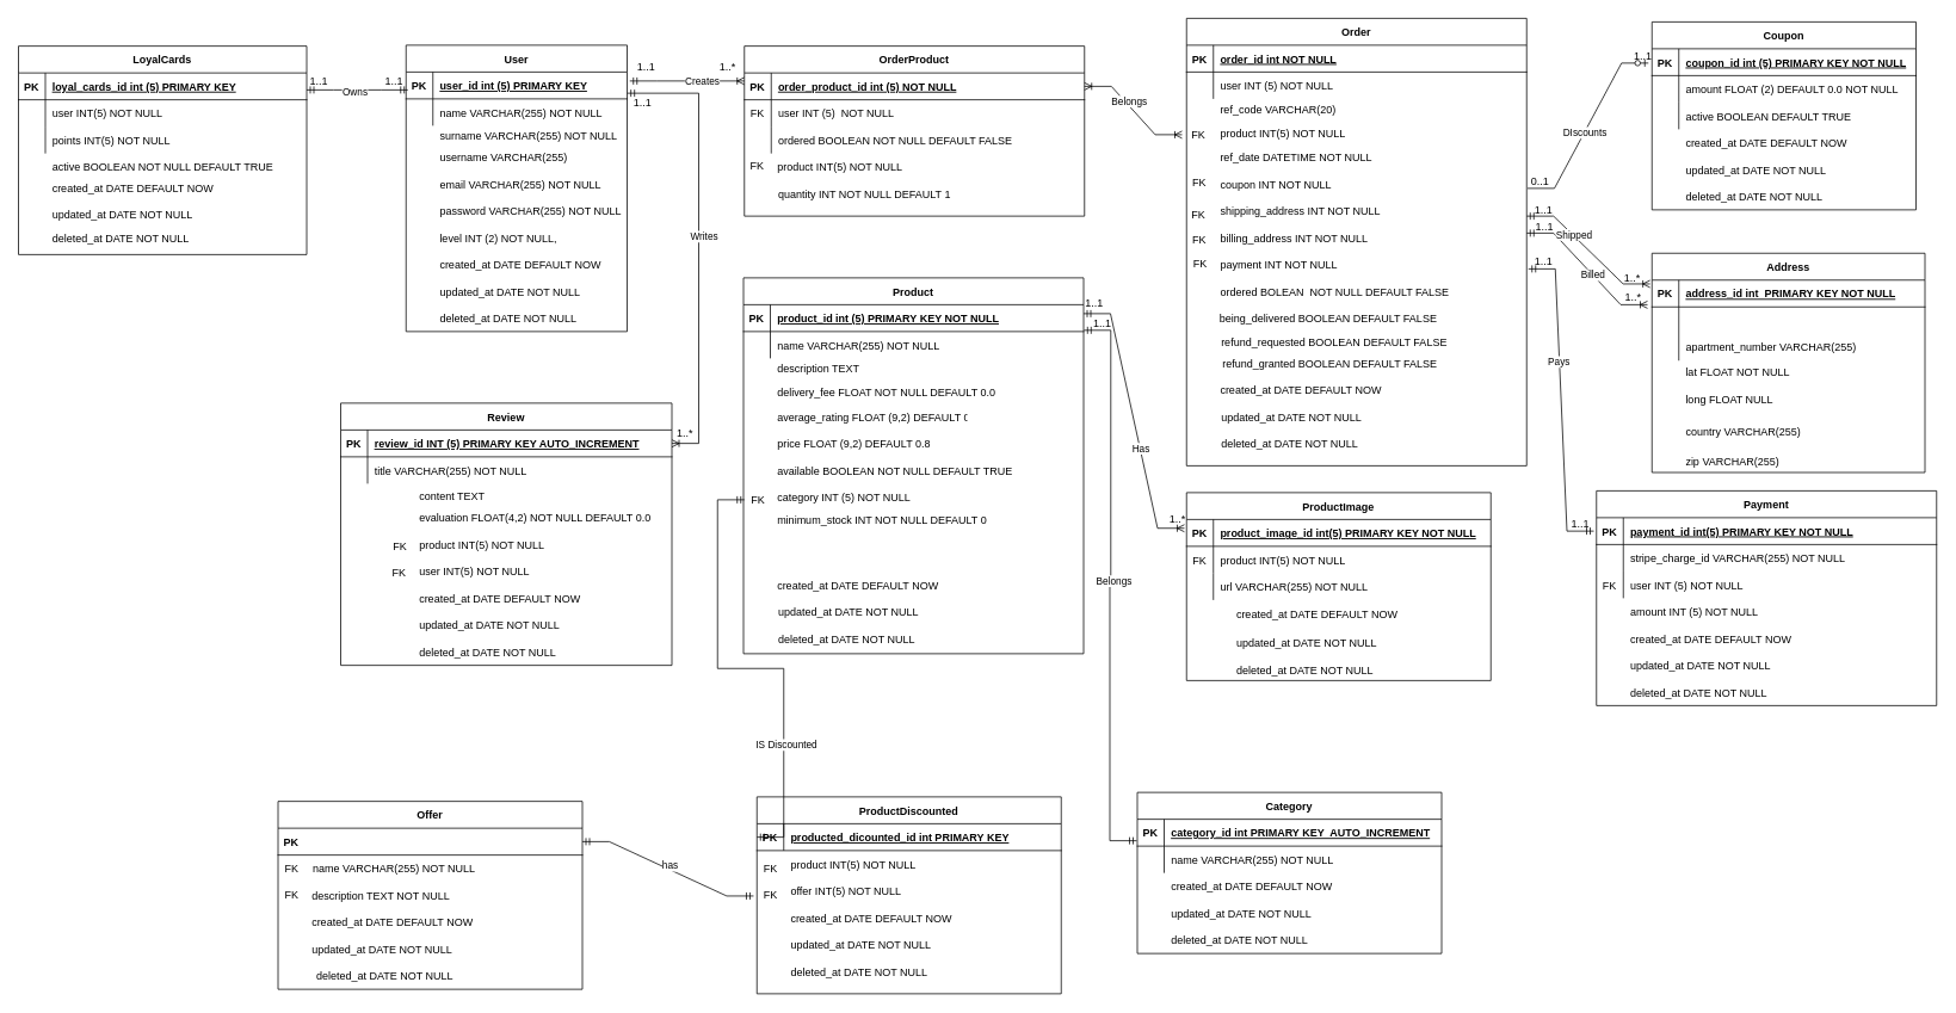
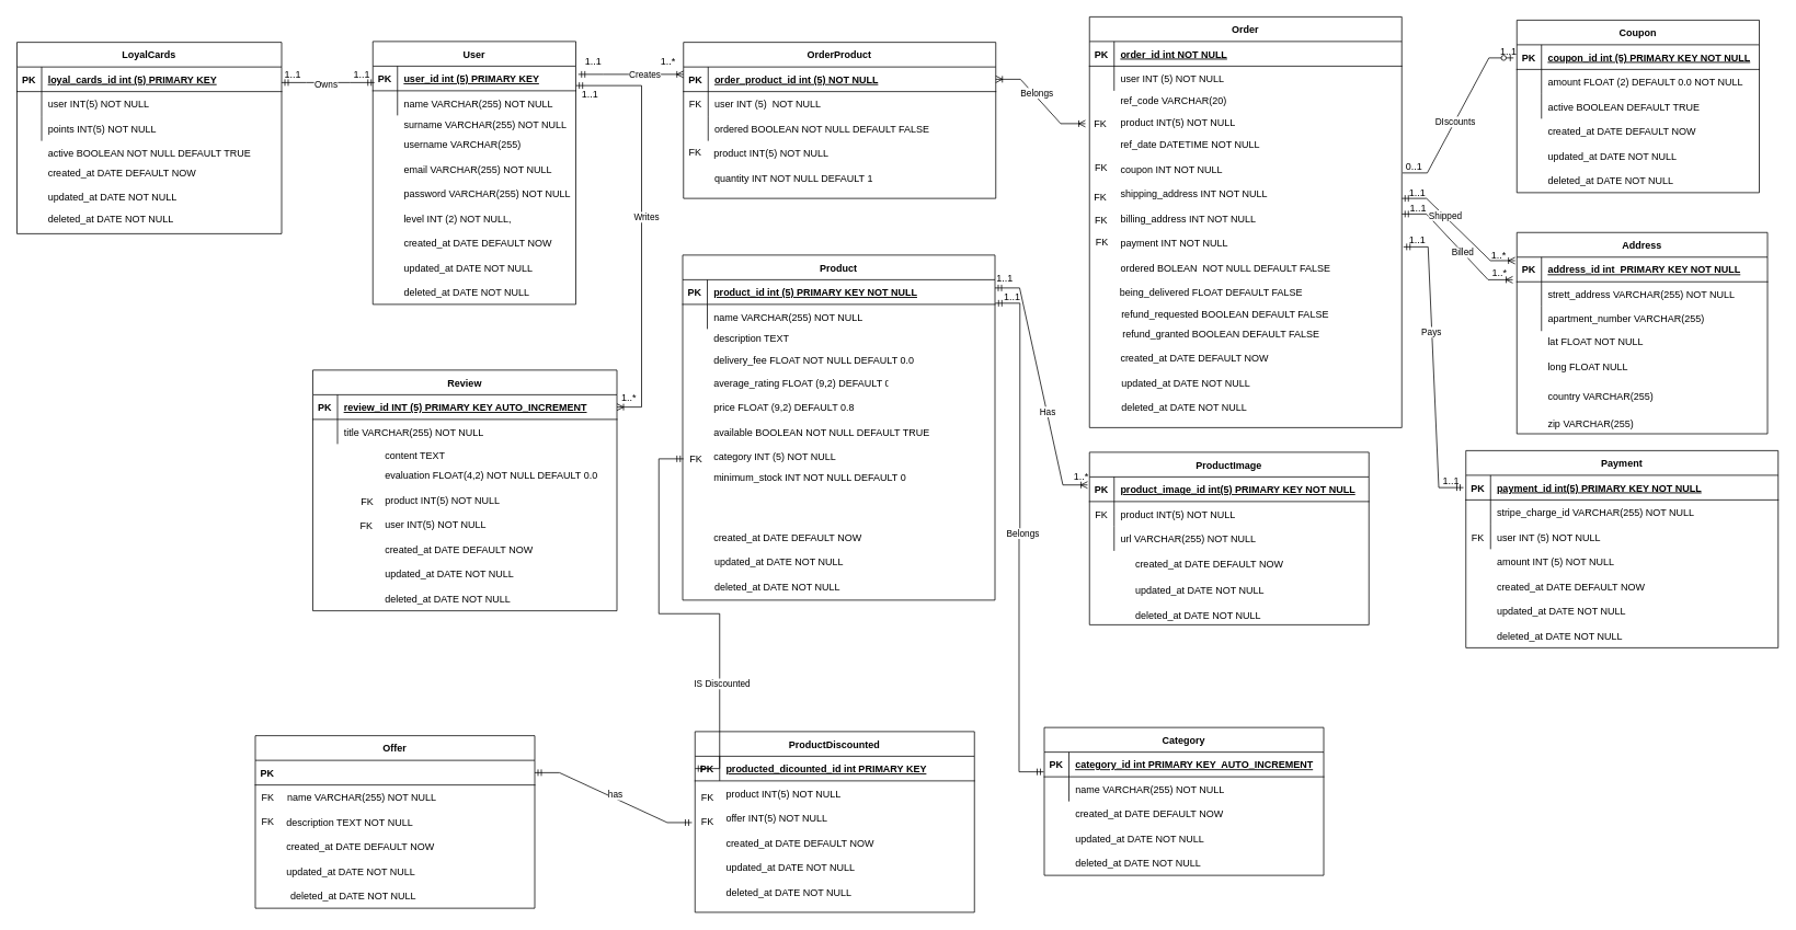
- <mxCell id="202" value="being_delivered BOOLEAN DEFAULT FALSE" style="shape=partialRectangle;overflow=hidden;connectable=0;fillColor=none;top=0;left=0;bottom=0;right=0;align=left;spacingLeft=6;" vertex="1" parent="1"><mxGeometry x="1354" y="340" width="305" height="30" as="geometry"><mxRectangle width="220" height="30" as="alternateBounds" /></mxGeometry></mxCell>
+ <mxCell id="202" value="being_delivered FLOAT DEFAULT FALSE" style="shape=partialRectangle;overflow=hidden;connectable=0;fillColor=none;top=0;left=0;bottom=0;right=0;align=left;spacingLeft=6;" vertex="1" parent="1"><mxGeometry x="1354" y="340" width="305" height="30" as="geometry"><mxRectangle width="220" height="30" as="alternateBounds" /></mxGeometry></mxCell>
+ <mxCell id="218" value="strett_address VARCHAR(255) NOT NULL" style="shape=partialRectangle;overflow=hidden;connectable=0;fillColor=none;top=0;left=0;bottom=0;right=0;align=left;spacingLeft=6;" vertex="1" parent="216"><mxGeometry x="30" width="275" height="30" as="geometry"><mxRectangle width="275" height="30" as="alternateBounds" /></mxGeometry></mxCell>
